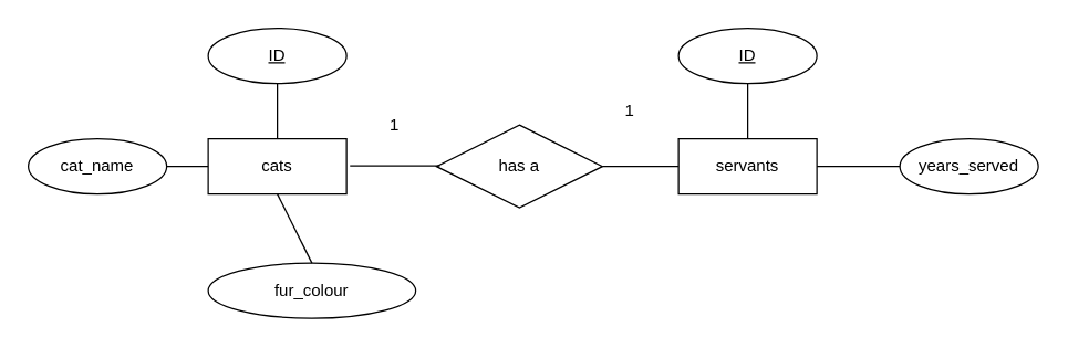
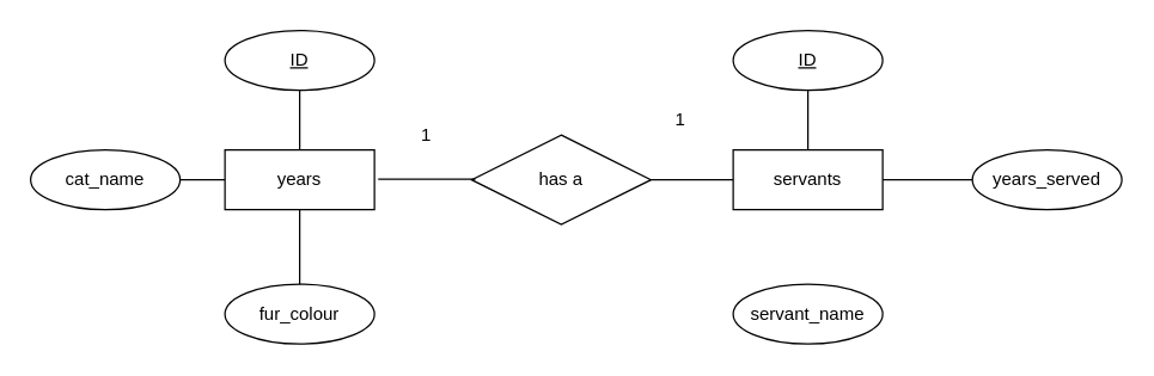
- <mxCell id="2" value="cats" style="whiteSpace=wrap;html=1;align=center;" vertex="1" parent="1"><mxGeometry x="150" y="100" width="100" height="40" as="geometry" /></mxCell>
+ <mxCell id="2" value="years" style="whiteSpace=wrap;html=1;align=center;" vertex="1" parent="1"><mxGeometry x="150" y="100" width="100" height="40" as="geometry" /></mxCell>
- <mxCell id="5" value="fur_colour" style="ellipse;whiteSpace=wrap;html=1;align=center;" vertex="1" parent="1"><mxGeometry x="150" y="190" width="150" height="40" as="geometry" /></mxCell>
+ <mxCell id="5" value="fur_colour" style="ellipse;whiteSpace=wrap;html=1;align=center;" vertex="1" parent="1"><mxGeometry x="150" y="190" width="100" height="40" as="geometry" /></mxCell>
+ <mxCell id="12" value="servant_name" style="ellipse;whiteSpace=wrap;html=1;align=center;" vertex="1" parent="1"><mxGeometry x="490" y="190" width="100" height="40" as="geometry" /></mxCell>
